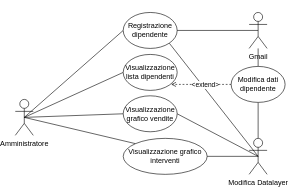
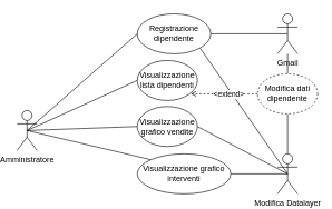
- <mxCell id="8" value="Registrazione dipendente" style="ellipse;whiteSpace=wrap;html=1;" parent="1" vertex="1"><mxGeometry x="200" y="20" width="90" height="60" as="geometry" /></mxCell>
+ <mxCell id="8" value="Registrazione dipendente" style="ellipse;whiteSpace=wrap;html=1;" parent="1" vertex="1"><mxGeometry x="200" y="20" width="110" height="60" as="geometry" /></mxCell>
- <mxCell id="16" value="Modifica dati dipendente" style="ellipse;whiteSpace=wrap;html=1;" parent="1" vertex="1"><mxGeometry x="380" y="110" width="90" height="60" as="geometry" /></mxCell>
+ <mxCell id="16" value="Modifica dati dipendente" style="ellipse;whiteSpace=wrap;html=1;dashed=1;" parent="1" vertex="1"><mxGeometry x="380" y="110" width="90" height="60" as="geometry" /></mxCell>
